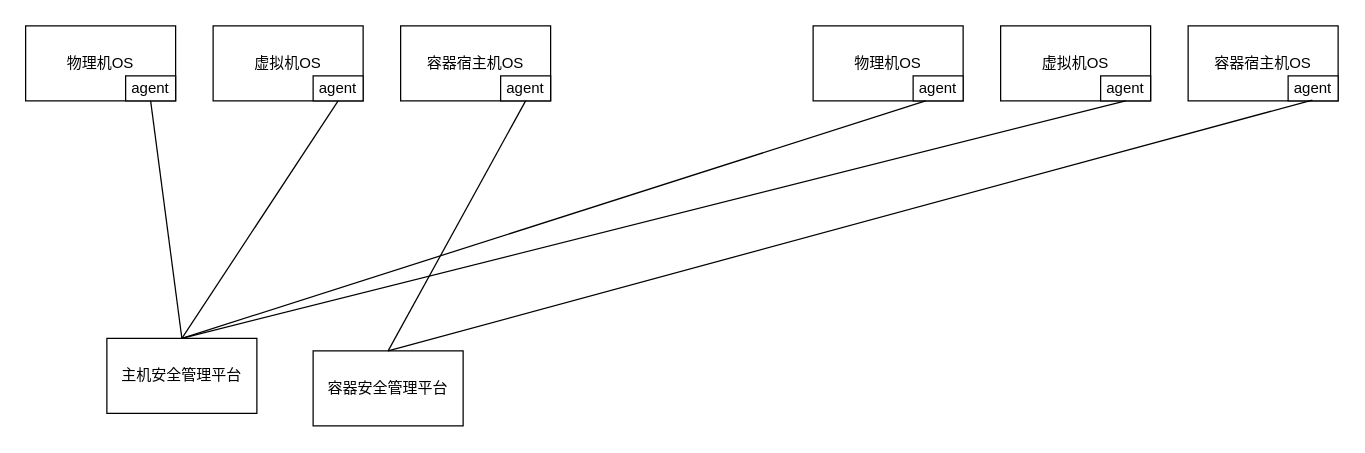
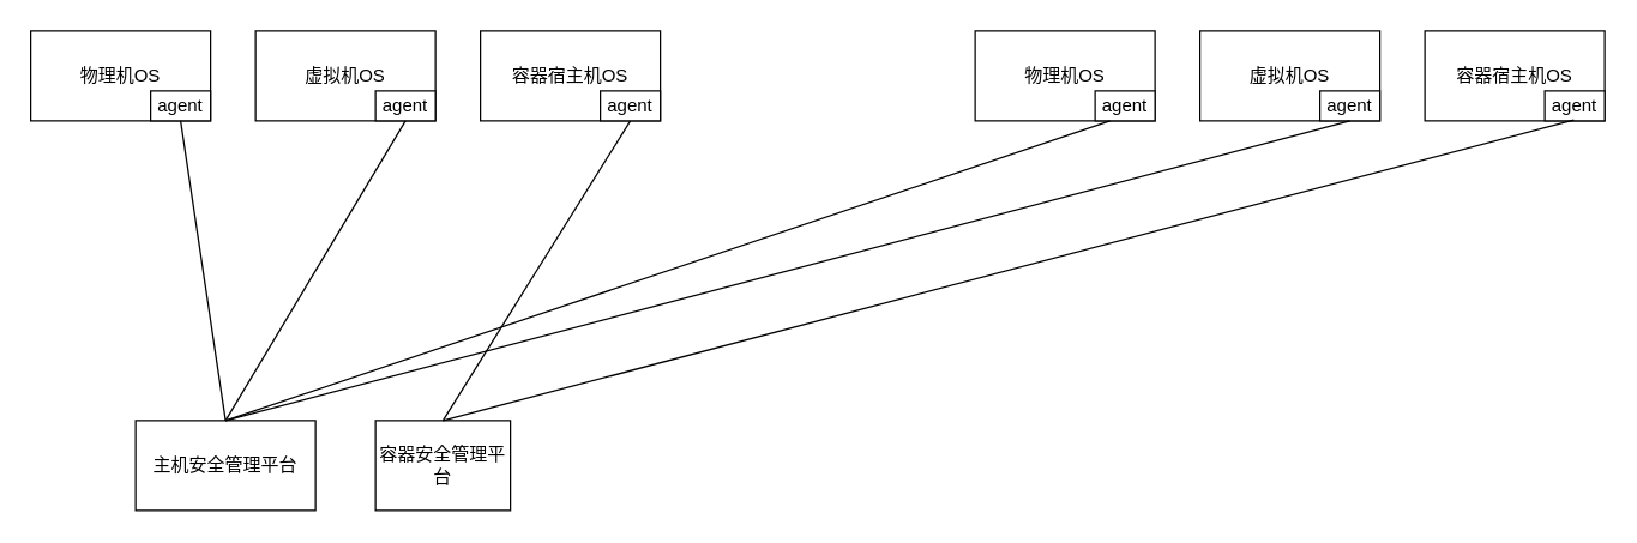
- <mxCell id="14" value="主机安全管理平台" style="rounded=0;whiteSpace=wrap;html=1;" vertex="1" parent="1"><mxGeometry x="85" y="270" width="120" height="60" as="geometry" /></mxCell>
+ <mxCell id="14" value="主机安全管理平台" style="rounded=0;whiteSpace=wrap;html=1;" vertex="1" parent="1"><mxGeometry x="90" y="280" width="120" height="60" as="geometry" /></mxCell>
- <mxCell id="15" value="容器安全管理平台" style="rounded=0;whiteSpace=wrap;html=1;" vertex="1" parent="1"><mxGeometry x="250" y="280" width="120" height="60" as="geometry" /></mxCell>
+ <mxCell id="15" value="容器安全管理平台" style="rounded=0;whiteSpace=wrap;html=1;" vertex="1" parent="1"><mxGeometry x="250" y="280" width="90" height="60" as="geometry" /></mxCell>
